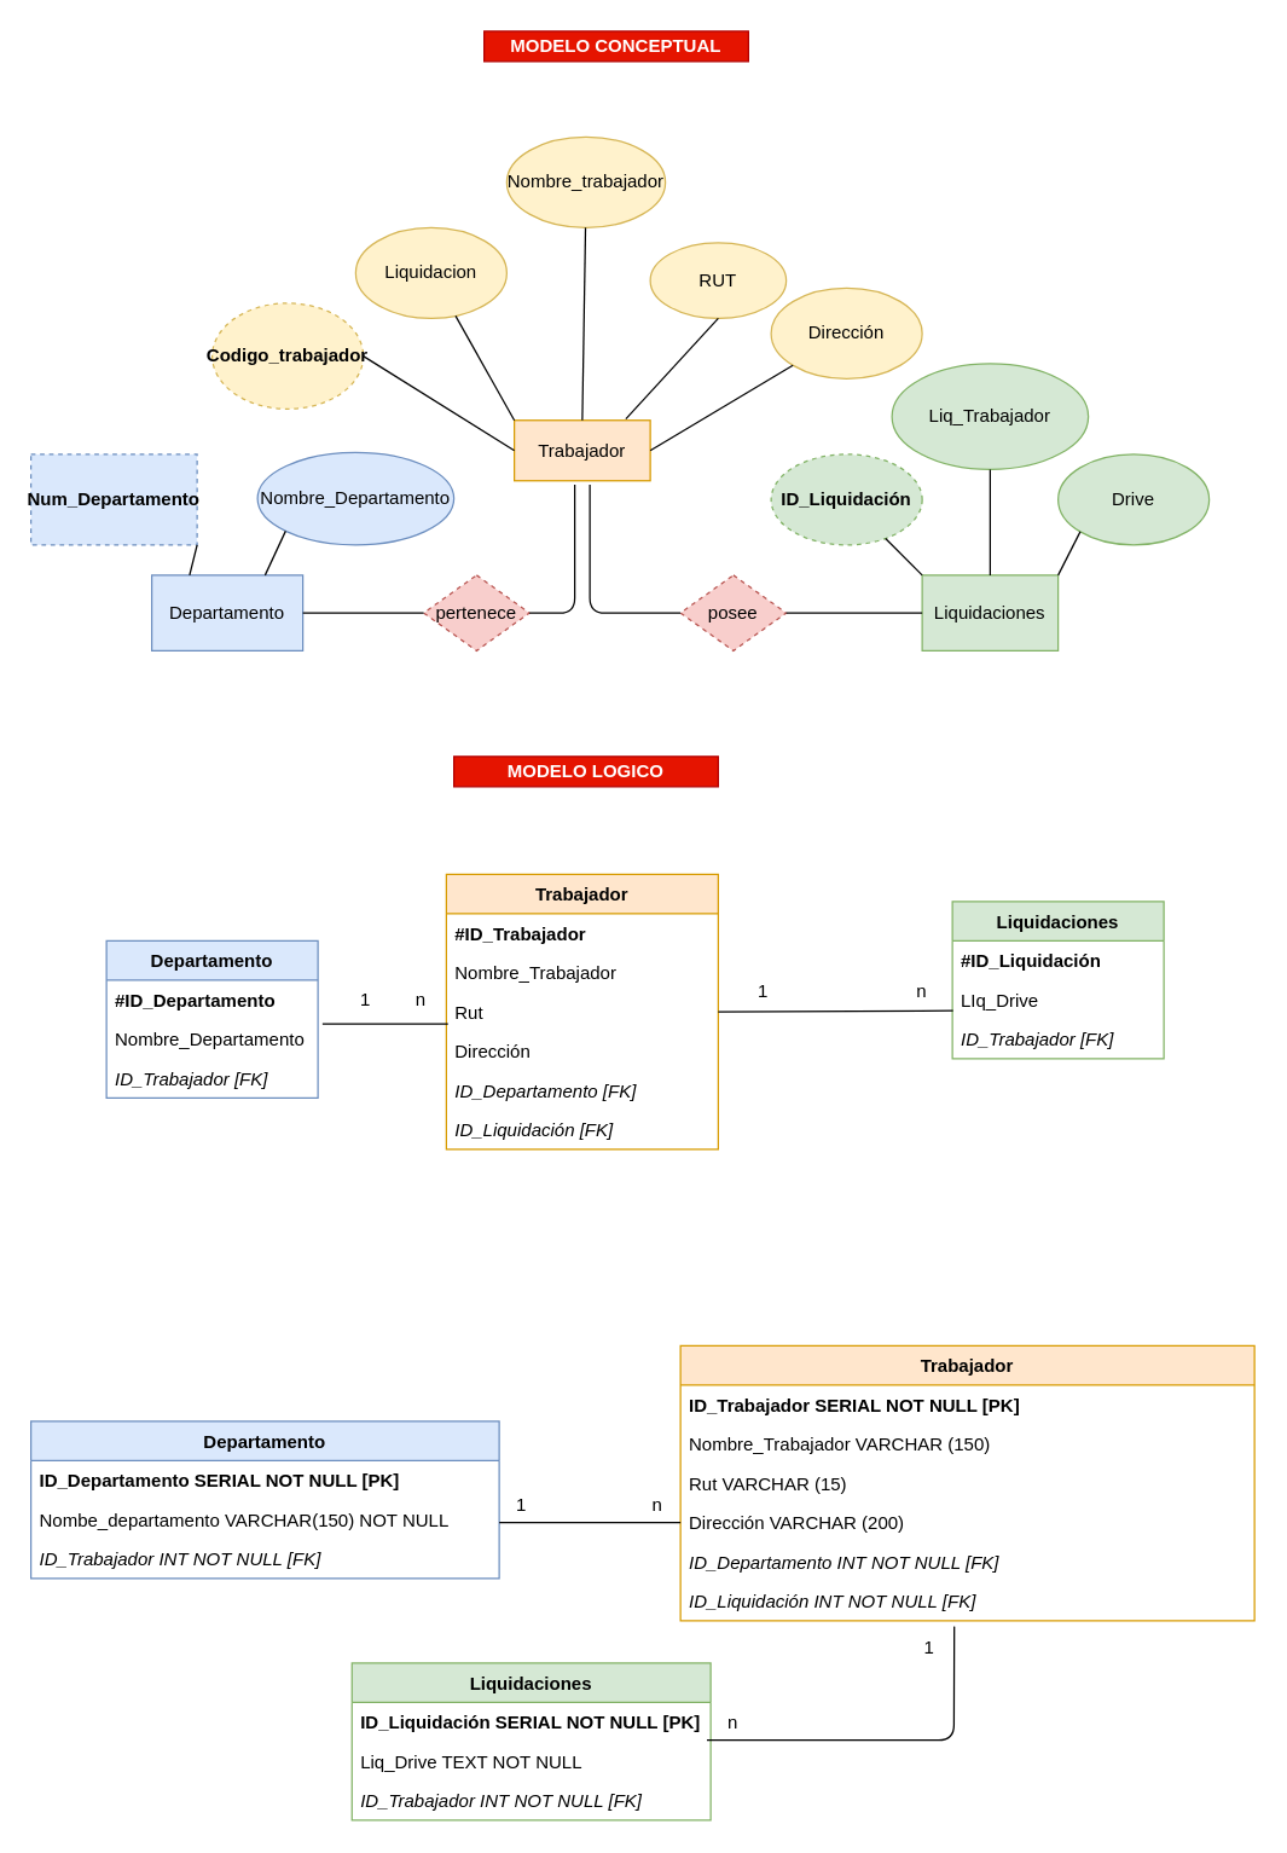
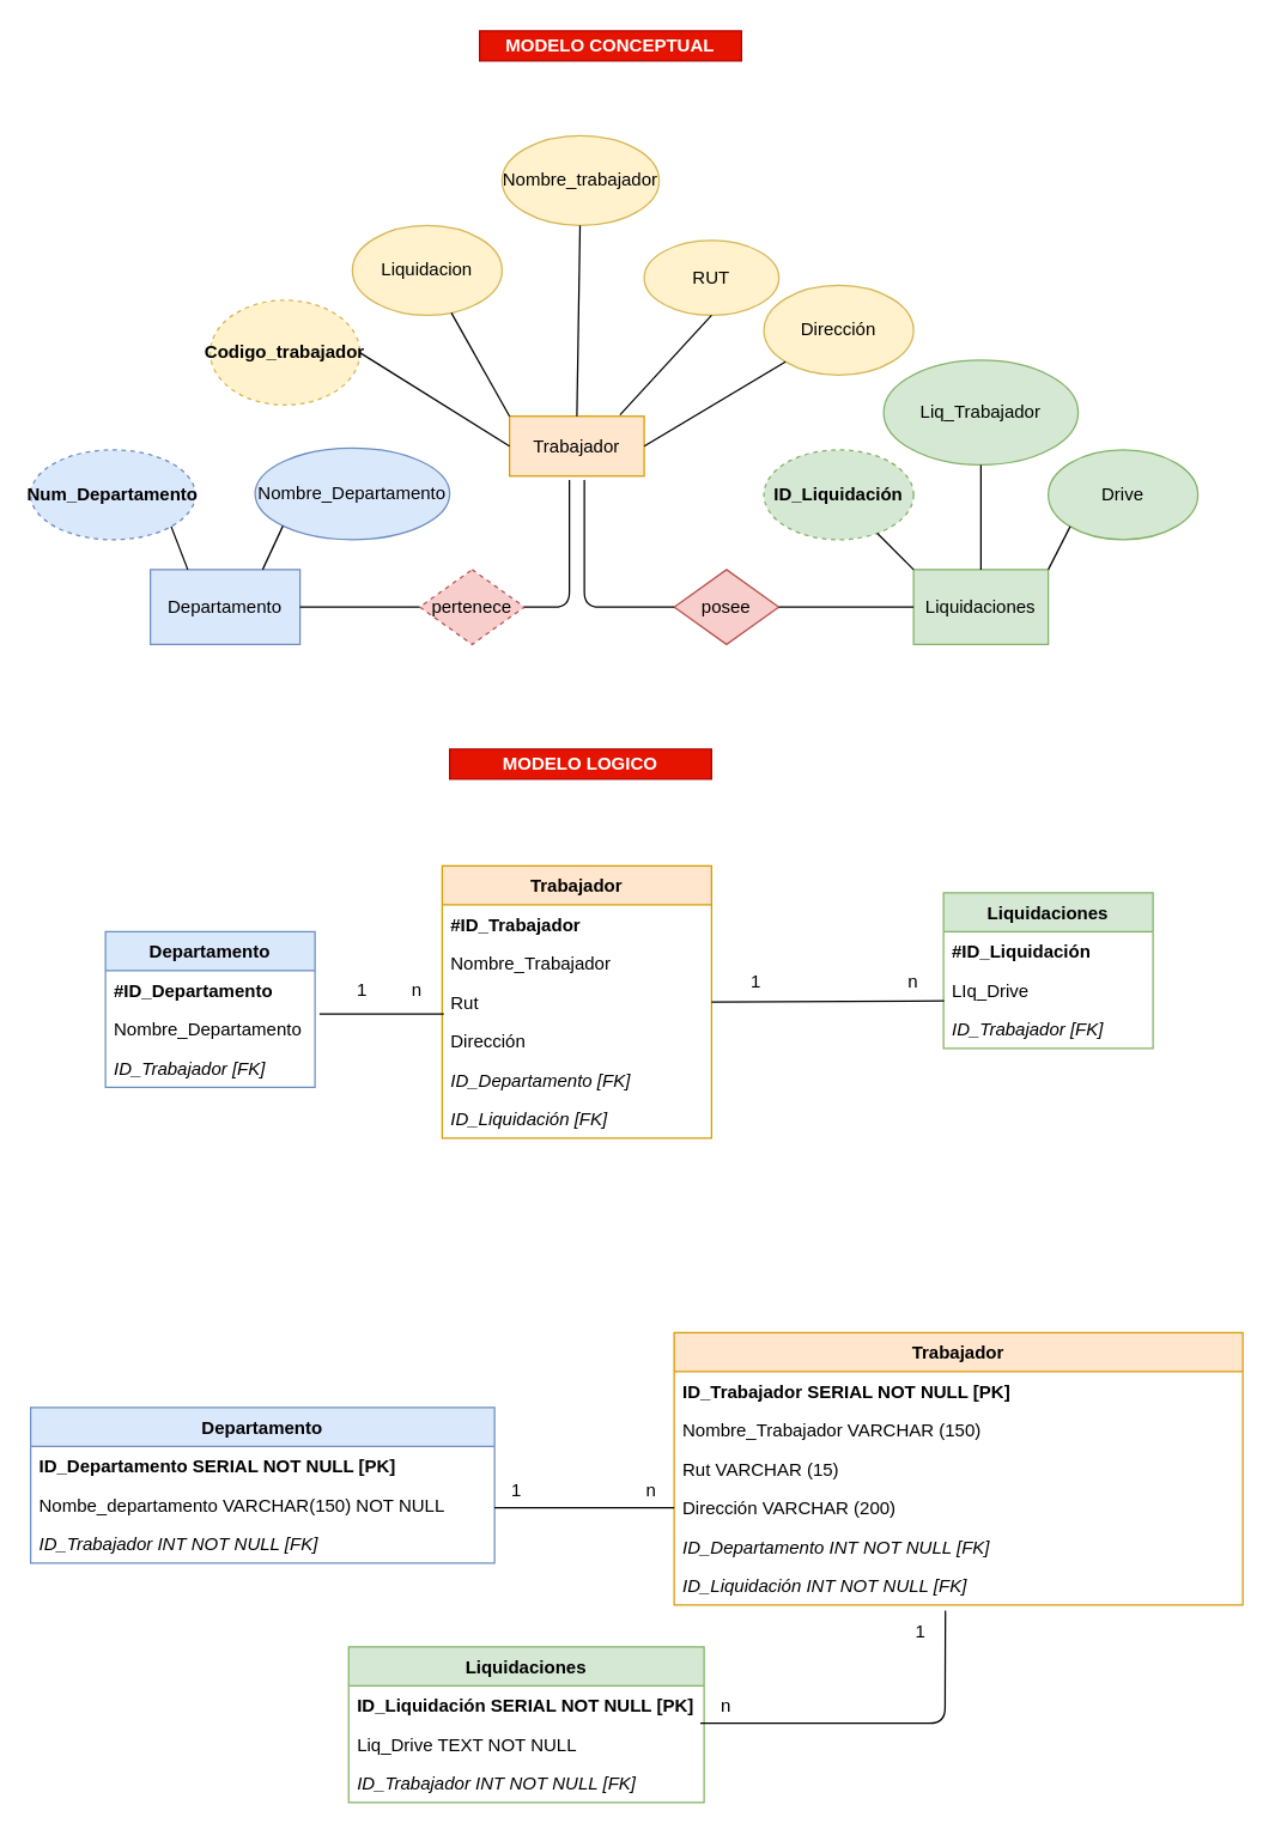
- <mxCell id="22" value="Num_Departamento" style="whiteSpace=wrap;html=1;fillColor=#dae8fc;strokeColor=#6c8ebf;shadow=0;fontStyle=1;dashed=1;rounded=0;" vertex="1" parent="1"><mxGeometry x="20" y="300" width="110" height="60" as="geometry" /></mxCell>
+ <mxCell id="22" value="Num_Departamento" style="ellipse;whiteSpace=wrap;html=1;fillColor=#dae8fc;strokeColor=#6c8ebf;shadow=0;fontStyle=1;dashed=1;" vertex="1" parent="1"><mxGeometry x="20" y="300" width="110" height="60" as="geometry" /></mxCell>
- <mxCell id="26" value="posee" style="rhombus;whiteSpace=wrap;html=1;shadow=0;fillColor=#f8cecc;strokeColor=#b85450;dashed=1;" vertex="1" parent="1"><mxGeometry x="450" y="380" width="70" height="50" as="geometry" /></mxCell>
+ <mxCell id="26" value="posee" style="rhombus;whiteSpace=wrap;html=1;shadow=0;fillColor=#f8cecc;strokeColor=#b85450;" vertex="1" parent="1"><mxGeometry x="450" y="380" width="70" height="50" as="geometry" /></mxCell>
